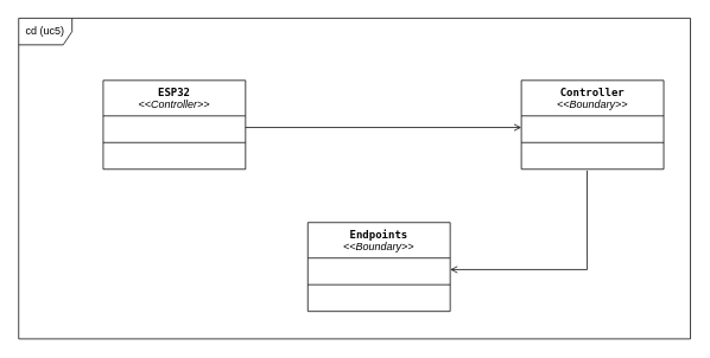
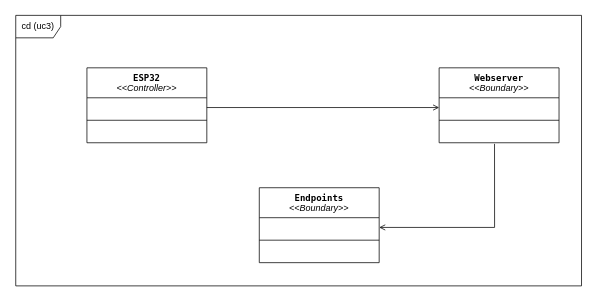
- <mxCell id="10" value="cd (uc5)" style="shape=umlFrame;whiteSpace=wrap;html=1;pointerEvents=0;" vertex="1" parent="1"><mxGeometry x="20" y="20" width="755" height="361" as="geometry" /></mxCell>
+ <mxCell id="10" value="cd (uc3)" style="shape=umlFrame;whiteSpace=wrap;html=1;pointerEvents=0;" vertex="1" parent="1"><mxGeometry x="20" y="20" width="755" height="361" as="geometry" /></mxCell>
- <mxCell id="11" value="&lt;font face=&quot;monospace&quot;&gt;Controller&lt;/font&gt;&lt;br&gt;&lt;div&gt;&lt;span style=&quot;font-weight: normal;&quot;&gt;&lt;i&gt;&amp;lt;&amp;lt;Boundary&amp;gt;&amp;gt;&lt;/i&gt;&lt;/span&gt;&lt;/div&gt;" style="swimlane;fontStyle=1;align=center;verticalAlign=top;childLayout=stackLayout;horizontal=1;startSize=40;horizontalStack=0;resizeParent=1;resizeParentMax=0;resizeLast=0;collapsible=1;marginBottom=0;whiteSpace=wrap;html=1;" vertex="1" parent="1"><mxGeometry x="585" y="90" width="160" height="100" as="geometry" /></mxCell>
+ <mxCell id="11" value="&lt;font face=&quot;monospace&quot;&gt;Webserver&lt;/font&gt;&lt;br&gt;&lt;div&gt;&lt;span style=&quot;font-weight: normal;&quot;&gt;&lt;i&gt;&amp;lt;&amp;lt;Boundary&amp;gt;&amp;gt;&lt;/i&gt;&lt;/span&gt;&lt;/div&gt;" style="swimlane;fontStyle=1;align=center;verticalAlign=top;childLayout=stackLayout;horizontal=1;startSize=40;horizontalStack=0;resizeParent=1;resizeParentMax=0;resizeLast=0;collapsible=1;marginBottom=0;whiteSpace=wrap;html=1;" vertex="1" parent="1"><mxGeometry x="585" y="90" width="160" height="100" as="geometry" /></mxCell>
